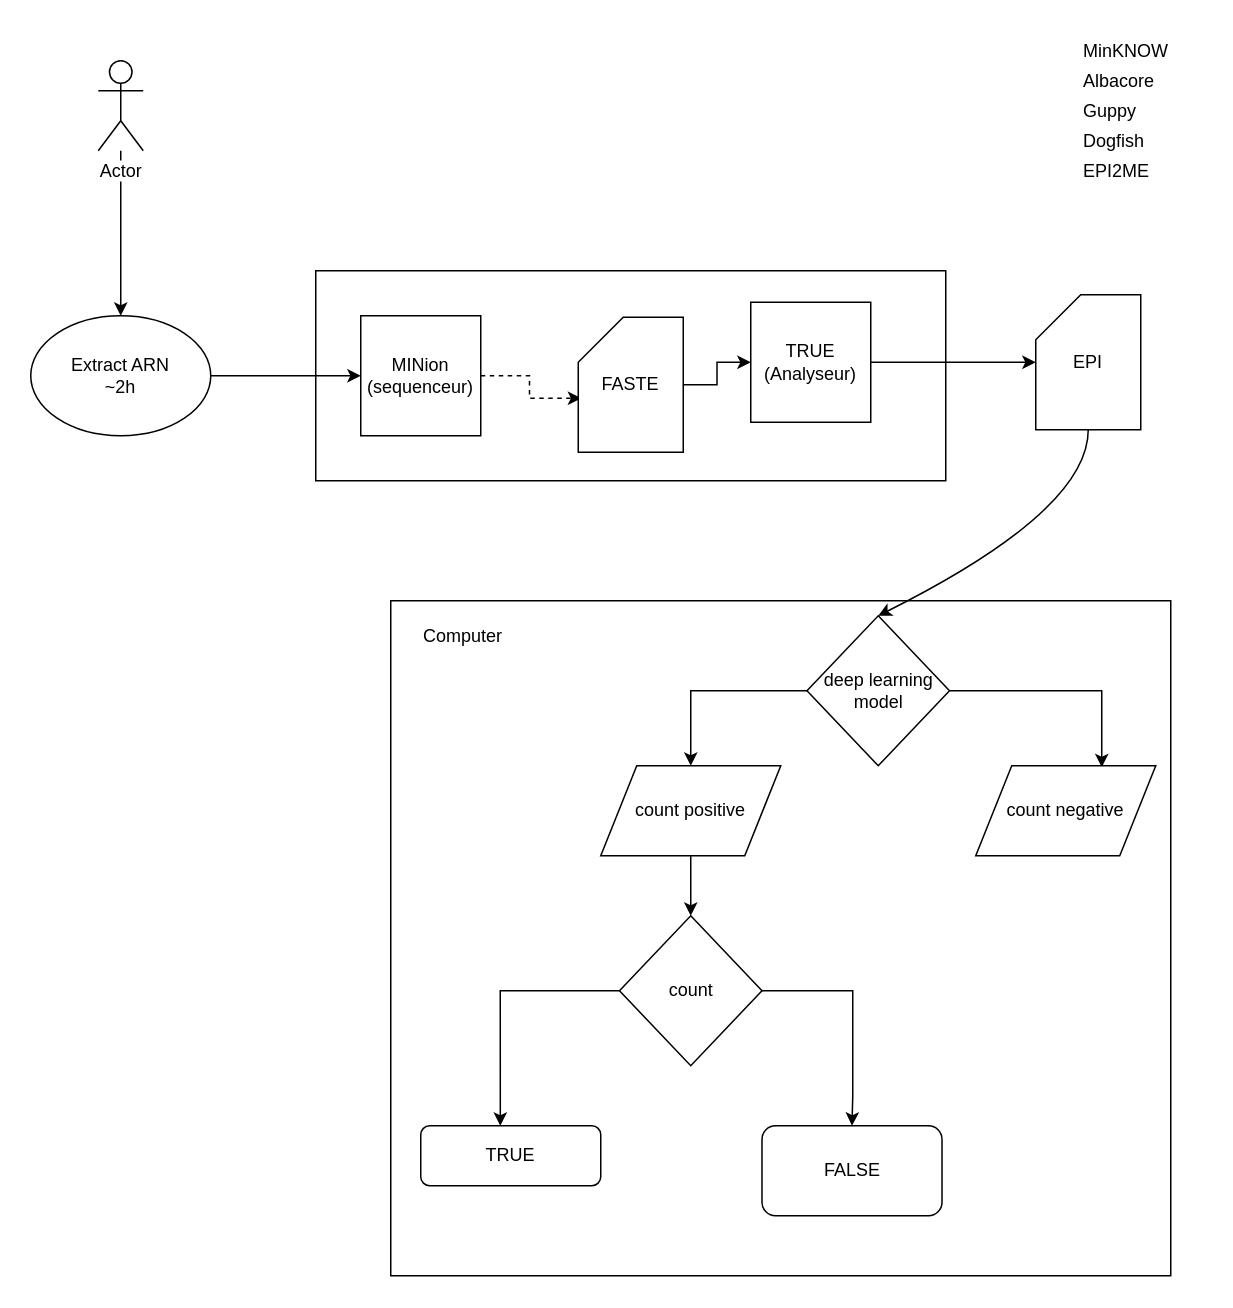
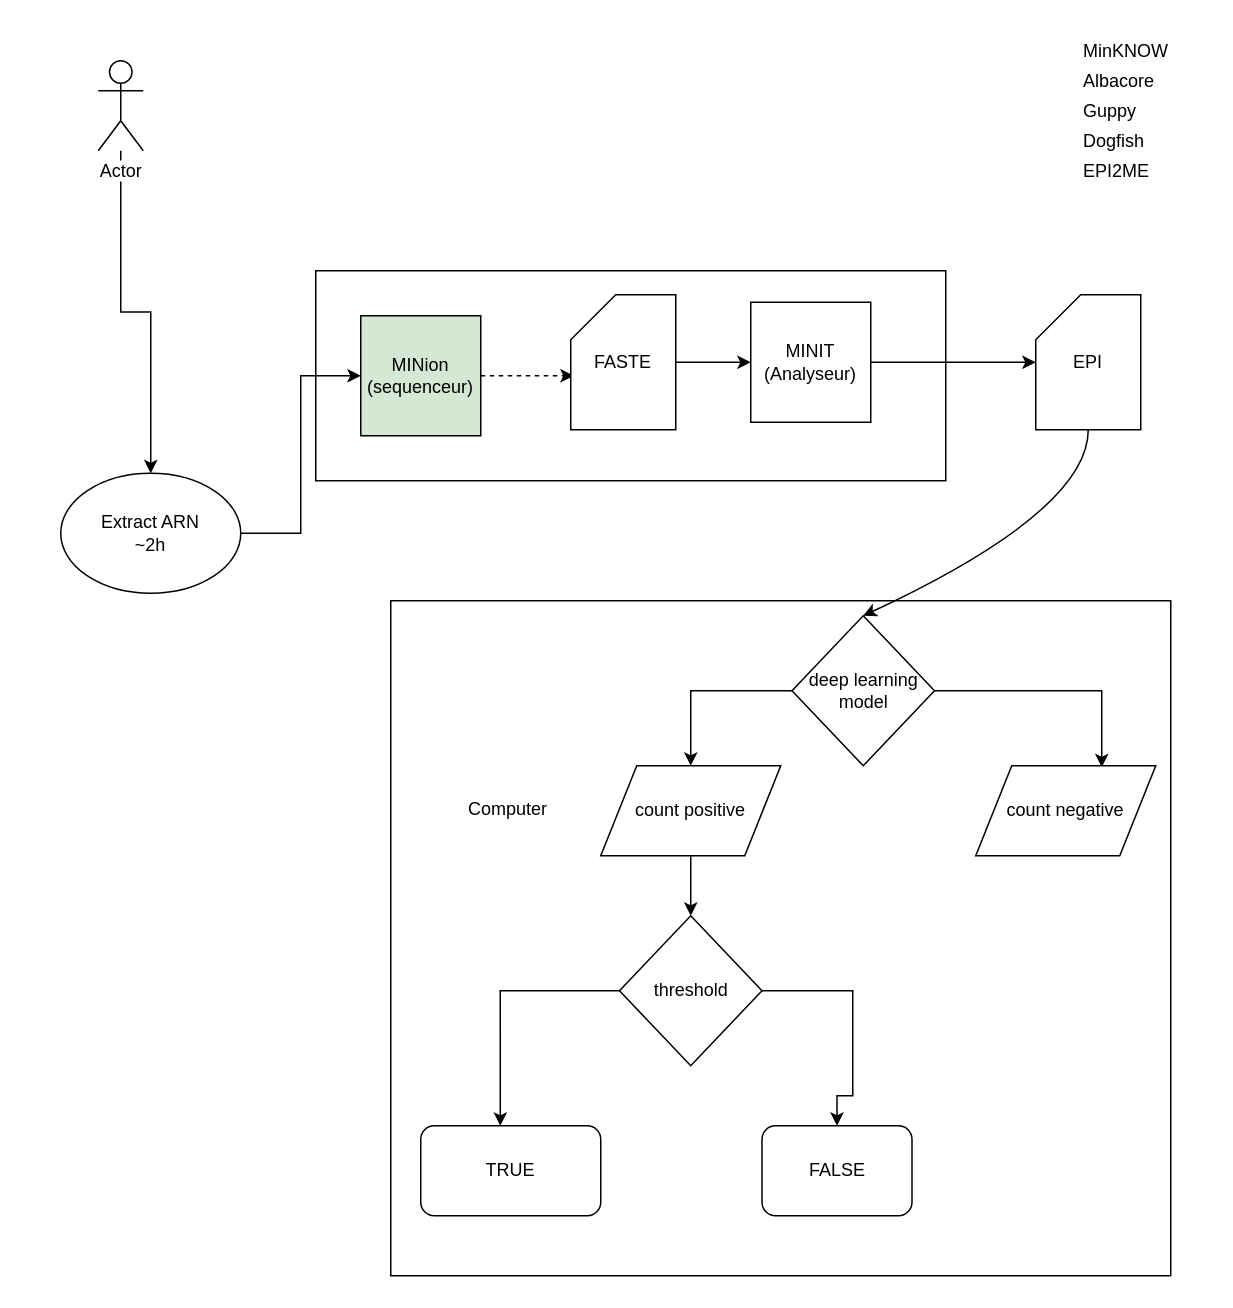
- <mxCell id="7" value="TRUE (Analyseur)" style="whiteSpace=wrap;html=1;aspect=fixed;" parent="1" vertex="1"><mxGeometry x="500" y="201" width="80" height="80" as="geometry" /></mxCell>
+ <mxCell id="7" value="MINIT (Analyseur)" style="whiteSpace=wrap;html=1;aspect=fixed;" parent="1" vertex="1"><mxGeometry x="500" y="201" width="80" height="80" as="geometry" /></mxCell>
- <mxCell id="31" value="Extract ARN&lt;br&gt;~2h" style="ellipse;whiteSpace=wrap;html=1;" parent="1" vertex="1"><mxGeometry x="20" y="210" width="120" height="80" as="geometry" /></mxCell>
+ <mxCell id="31" value="Extract ARN&lt;br&gt;~2h" style="ellipse;whiteSpace=wrap;html=1;" parent="1" vertex="1"><mxGeometry x="40" y="315" width="120" height="80" as="geometry" /></mxCell>
- <mxCell id="5" value="MINion (sequenceur)" style="whiteSpace=wrap;html=1;aspect=fixed;" parent="1" vertex="1"><mxGeometry x="240" y="210" width="80" height="80" as="geometry" /></mxCell>
+ <mxCell id="5" value="MINion (sequenceur)" style="whiteSpace=wrap;html=1;aspect=fixed;fillColor=#d5e8d4;" parent="1" vertex="1"><mxGeometry x="240" y="210" width="80" height="80" as="geometry" /></mxCell>
- <mxCell id="10" value="FASTE" style="shape=card;whiteSpace=wrap;html=1;" parent="1" vertex="1"><mxGeometry x="385" y="211" width="70" height="90" as="geometry" /></mxCell>
+ <mxCell id="10" value="FASTE" style="shape=card;whiteSpace=wrap;html=1;" parent="1" vertex="1"><mxGeometry x="380" y="196" width="70" height="90" as="geometry" /></mxCell>
- <mxCell id="29" value="Computer" style="text;html=1;" parent="1" vertex="1"><mxGeometry x="280" y="410" width="80" height="30" as="geometry" /></mxCell>
+ <mxCell id="29" value="Computer" style="text;html=1;" parent="1" vertex="1"><mxGeometry x="310" y="525" width="80" height="30" as="geometry" /></mxCell>
- <mxCell id="19" value="deep learning model" style="rhombus;whiteSpace=wrap;html=1;" parent="1" vertex="1"><mxGeometry x="537.5" y="410" width="95" height="100" as="geometry" /></mxCell>
+ <mxCell id="19" value="deep learning model" style="rhombus;whiteSpace=wrap;html=1;" parent="1" vertex="1"><mxGeometry x="527.5" y="410" width="95" height="100" as="geometry" /></mxCell>
- <mxCell id="27" value="count" style="rhombus;whiteSpace=wrap;html=1;" parent="1" vertex="1"><mxGeometry x="412.5" y="610" width="95" height="100" as="geometry" /></mxCell>
+ <mxCell id="27" value="threshold" style="rhombus;whiteSpace=wrap;html=1;" parent="1" vertex="1"><mxGeometry x="412.5" y="610" width="95" height="100" as="geometry" /></mxCell>
- <mxCell id="11" value="TRUE" style="rounded=1;whiteSpace=wrap;html=1;" parent="1" vertex="1"><mxGeometry x="280" y="750" width="120" height="40" as="geometry" /></mxCell>
+ <mxCell id="11" value="TRUE" style="rounded=1;whiteSpace=wrap;html=1;" parent="1" vertex="1"><mxGeometry x="280" y="750" width="120" height="60" as="geometry" /></mxCell>
- <mxCell id="28" value="FALSE" style="rounded=1;whiteSpace=wrap;html=1;" parent="1" vertex="1"><mxGeometry x="507.5" y="750" width="120" height="60" as="geometry" /></mxCell>
+ <mxCell id="28" value="FALSE" style="rounded=1;whiteSpace=wrap;html=1;" parent="1" vertex="1"><mxGeometry x="507.5" y="750" width="100" height="60" as="geometry" /></mxCell>
